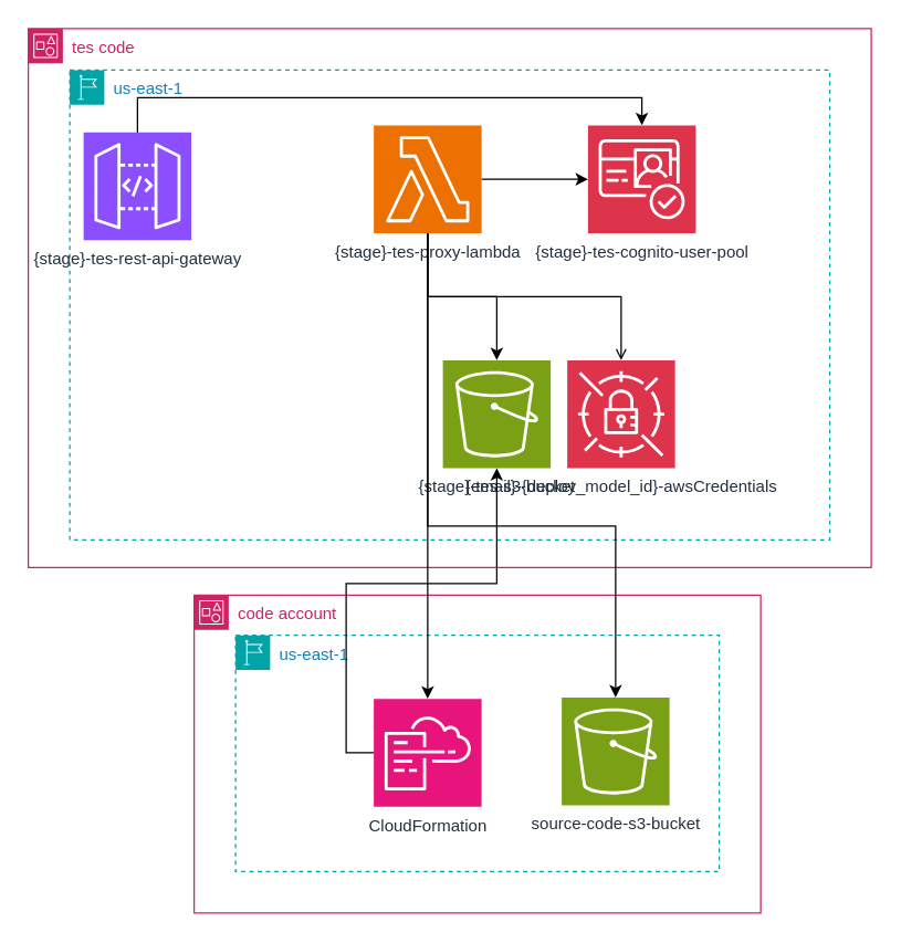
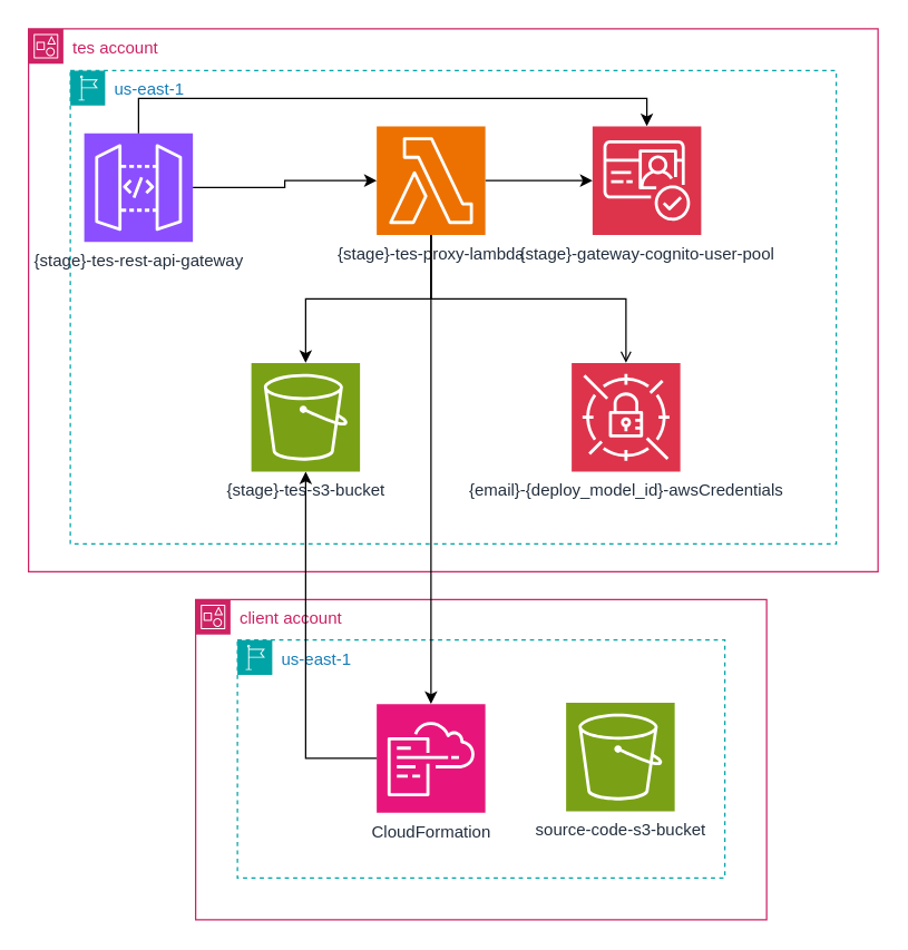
- <mxCell id="2" value="tes code" style="points=[[0,0],[0.25,0],[0.5,0],[0.75,0],[1,0],[1,0.25],[1,0.5],[1,0.75],[1,1],[0.75,1],[0.5,1],[0.25,1],[0,1],[0,0.75],[0,0.5],[0,0.25]];outlineConnect=0;gradientColor=none;html=1;whiteSpace=wrap;fontSize=12;fontStyle=0;container=1;pointerEvents=0;collapsible=0;recursiveResize=0;shape=mxgraph.aws4.group;grIcon=mxgraph.aws4.group_account;strokeColor=#CD2264;fillColor=none;verticalAlign=top;align=left;spacingLeft=30;fontColor=#CD2264;dashed=0;" vertex="1" parent="1"><mxGeometry x="20" y="20" width="610" height="390" as="geometry" /></mxCell>
+ <mxCell id="2" value="tes account" style="points=[[0,0],[0.25,0],[0.5,0],[0.75,0],[1,0],[1,0.25],[1,0.5],[1,0.75],[1,1],[0.75,1],[0.5,1],[0.25,1],[0,1],[0,0.75],[0,0.5],[0,0.25]];outlineConnect=0;gradientColor=none;html=1;whiteSpace=wrap;fontSize=12;fontStyle=0;container=1;pointerEvents=0;collapsible=0;recursiveResize=0;shape=mxgraph.aws4.group;grIcon=mxgraph.aws4.group_account;strokeColor=#CD2264;fillColor=none;verticalAlign=top;align=left;spacingLeft=30;fontColor=#CD2264;dashed=0;" vertex="1" parent="1"><mxGeometry x="20" y="20" width="610" height="390" as="geometry" /></mxCell>
+ <mxCell id="6" style="edgeStyle=orthogonalEdgeStyle;rounded=0;orthogonalLoop=1;jettySize=auto;html=1;exitX=1;exitY=0.5;exitDx=0;exitDy=0;exitPerimeter=0;" edge="1" parent="3" source="5" target="9"><mxGeometry relative="1" as="geometry" /></mxCell>
- <mxCell id="4" value="{stage}-tes-cognito-user-pool" style="sketch=0;points=[[0,0,0],[0.25,0,0],[0.5,0,0],[0.75,0,0],[1,0,0],[0,1,0],[0.25,1,0],[0.5,1,0],[0.75,1,0],[1,1,0],[0,0.25,0],[0,0.5,0],[0,0.75,0],[1,0.25,0],[1,0.5,0],[1,0.75,0]];outlineConnect=0;fontColor=#232F3E;fillColor=#DD344C;strokeColor=#ffffff;dashed=0;verticalLabelPosition=bottom;verticalAlign=top;align=center;html=1;fontSize=12;fontStyle=0;aspect=fixed;shape=mxgraph.aws4.resourceIcon;resIcon=mxgraph.aws4.cognito;" vertex="1" parent="3"><mxGeometry x="375" y="40" width="78" height="78" as="geometry" /></mxCell>
+ <mxCell id="4" value="{stage}-gateway-cognito-user-pool" style="sketch=0;points=[[0,0,0],[0.25,0,0],[0.5,0,0],[0.75,0,0],[1,0,0],[0,1,0],[0.25,1,0],[0.5,1,0],[0.75,1,0],[1,1,0],[0,0.25,0],[0,0.5,0],[0,0.75,0],[1,0.25,0],[1,0.5,0],[1,0.75,0]];outlineConnect=0;fontColor=#232F3E;fillColor=#DD344C;strokeColor=#ffffff;dashed=0;verticalLabelPosition=bottom;verticalAlign=top;align=center;html=1;fontSize=12;fontStyle=0;aspect=fixed;shape=mxgraph.aws4.resourceIcon;resIcon=mxgraph.aws4.cognito;" vertex="1" parent="3"><mxGeometry x="375" y="40" width="78" height="78" as="geometry" /></mxCell>
- <mxCell id="11" value="{stage}-tes-s3-bucket" style="sketch=0;points=[[0,0,0],[0.25,0,0],[0.5,0,0],[0.75,0,0],[1,0,0],[0,1,0],[0.25,1,0],[0.5,1,0],[0.75,1,0],[1,1,0],[0,0.25,0],[0,0.5,0],[0,0.75,0],[1,0.25,0],[1,0.5,0],[1,0.75,0]];outlineConnect=0;fontColor=#232F3E;fillColor=#7AA116;strokeColor=#ffffff;dashed=0;verticalLabelPosition=bottom;verticalAlign=top;align=center;html=1;fontSize=12;fontStyle=0;aspect=fixed;shape=mxgraph.aws4.resourceIcon;resIcon=mxgraph.aws4.s3;" vertex="1" parent="3"><mxGeometry x="270" y="210" width="78" height="78" as="geometry" /></mxCell>
+ <mxCell id="11" value="{stage}-tes-s3-bucket" style="sketch=0;points=[[0,0,0],[0.25,0,0],[0.5,0,0],[0.75,0,0],[1,0,0],[0,1,0],[0.25,1,0],[0.5,1,0],[0.75,1,0],[1,1,0],[0,0.25,0],[0,0.5,0],[0,0.75,0],[1,0.25,0],[1,0.5,0],[1,0.75,0]];outlineConnect=0;fontColor=#232F3E;fillColor=#7AA116;strokeColor=#ffffff;dashed=0;verticalLabelPosition=bottom;verticalAlign=top;align=center;html=1;fontSize=12;fontStyle=0;aspect=fixed;shape=mxgraph.aws4.resourceIcon;resIcon=mxgraph.aws4.s3;" vertex="1" parent="3"><mxGeometry x="130" y="210" width="78" height="78" as="geometry" /></mxCell>
- <mxCell id="20" style="edgeStyle=orthogonalEdgeStyle;rounded=0;orthogonalLoop=1;jettySize=auto;html=1;exitX=0.5;exitY=1;exitDx=0;exitDy=0;exitPerimeter=0;entryX=0.5;entryY=0;entryDx=0;entryDy=0;entryPerimeter=0;" edge="1" parent="1" source="9" target="17"><mxGeometry relative="1" as="geometry"><Array as="points"><mxPoint x="309" y="380" /><mxPoint x="445" y="380" /></Array></mxGeometry></mxCell>
- <mxCell id="14" value="code account" style="points=[[0,0],[0.25,0],[0.5,0],[0.75,0],[1,0],[1,0.25],[1,0.5],[1,0.75],[1,1],[0.75,1],[0.5,1],[0.25,1],[0,1],[0,0.75],[0,0.5],[0,0.25]];outlineConnect=0;gradientColor=none;html=1;whiteSpace=wrap;fontSize=12;fontStyle=0;container=1;pointerEvents=0;collapsible=0;recursiveResize=0;shape=mxgraph.aws4.group;grIcon=mxgraph.aws4.group_account;strokeColor=#CD2264;fillColor=none;verticalAlign=top;align=left;spacingLeft=30;fontColor=#CD2264;dashed=0;" vertex="1" parent="1"><mxGeometry x="140" y="430" width="410" height="230" as="geometry" /></mxCell>
+ <mxCell id="14" value="client account" style="points=[[0,0],[0.25,0],[0.5,0],[0.75,0],[1,0],[1,0.25],[1,0.5],[1,0.75],[1,1],[0.75,1],[0.5,1],[0.25,1],[0,1],[0,0.75],[0,0.5],[0,0.25]];outlineConnect=0;gradientColor=none;html=1;whiteSpace=wrap;fontSize=12;fontStyle=0;container=1;pointerEvents=0;collapsible=0;recursiveResize=0;shape=mxgraph.aws4.group;grIcon=mxgraph.aws4.group_account;strokeColor=#CD2264;fillColor=none;verticalAlign=top;align=left;spacingLeft=30;fontColor=#CD2264;dashed=0;" vertex="1" parent="1"><mxGeometry x="140" y="430" width="410" height="230" as="geometry" /></mxCell>
